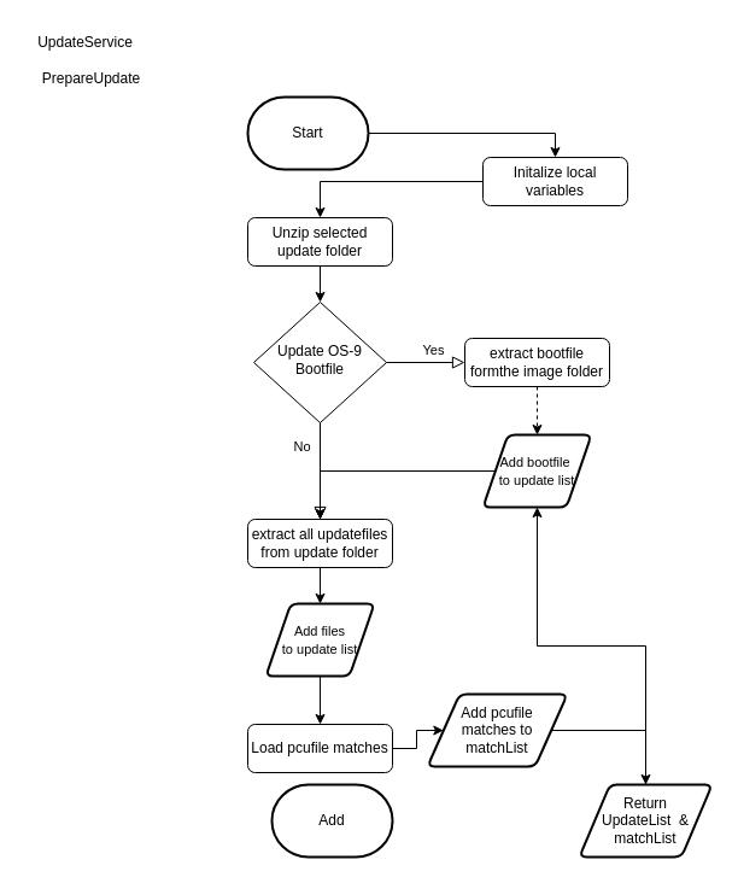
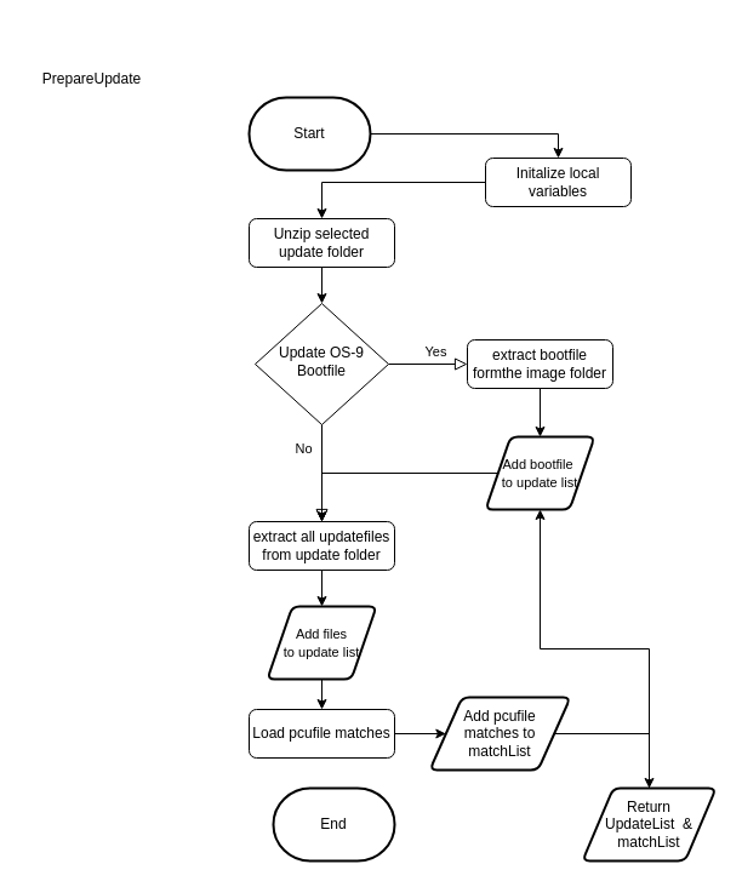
- <mxCell id="7" value="&lt;div&gt;UpdateService&lt;/div&gt;" style="text;html=1;align=center;verticalAlign=middle;resizable=0;points=[];autosize=1;strokeColor=none;fillColor=none;" vertex="1" parent="1"><mxGeometry x="20" y="20" width="100" height="30" as="geometry" /></mxCell>
- <mxCell id="15" value="" style="edgeStyle=orthogonalEdgeStyle;rounded=0;orthogonalLoop=1;jettySize=auto;html=1;dashed=1;" edge="1" parent="1" source="16" target="18"><mxGeometry relative="1" as="geometry" /></mxCell>
+ <mxCell id="15" value="" style="edgeStyle=orthogonalEdgeStyle;rounded=0;orthogonalLoop=1;jettySize=auto;html=1;" edge="1" parent="1" source="16" target="18"><mxGeometry relative="1" as="geometry" /></mxCell>
- <mxCell id="22" value="Load pcufile matches" style="rounded=1;whiteSpace=wrap;html=1;fontSize=12;glass=0;strokeWidth=1;shadow=0;" vertex="1" parent="1"><mxGeometry x="205" y="600" width="120" height="40" as="geometry" /></mxCell>
+ <mxCell id="22" value="Load pcufile matches" style="rounded=1;whiteSpace=wrap;html=1;fontSize=12;glass=0;strokeWidth=1;shadow=0;" vertex="1" parent="1"><mxGeometry x="205" y="585" width="120" height="40" as="geometry" /></mxCell>
- <mxCell id="24" value="Add" style="strokeWidth=2;html=1;shape=mxgraph.flowchart.terminator;whiteSpace=wrap;" vertex="1" parent="1"><mxGeometry x="225" y="650" width="100" height="60" as="geometry" /></mxCell>
+ <mxCell id="24" value="End" style="strokeWidth=2;html=1;shape=mxgraph.flowchart.terminator;whiteSpace=wrap;" vertex="1" parent="1"><mxGeometry x="225" y="650" width="100" height="60" as="geometry" /></mxCell>
